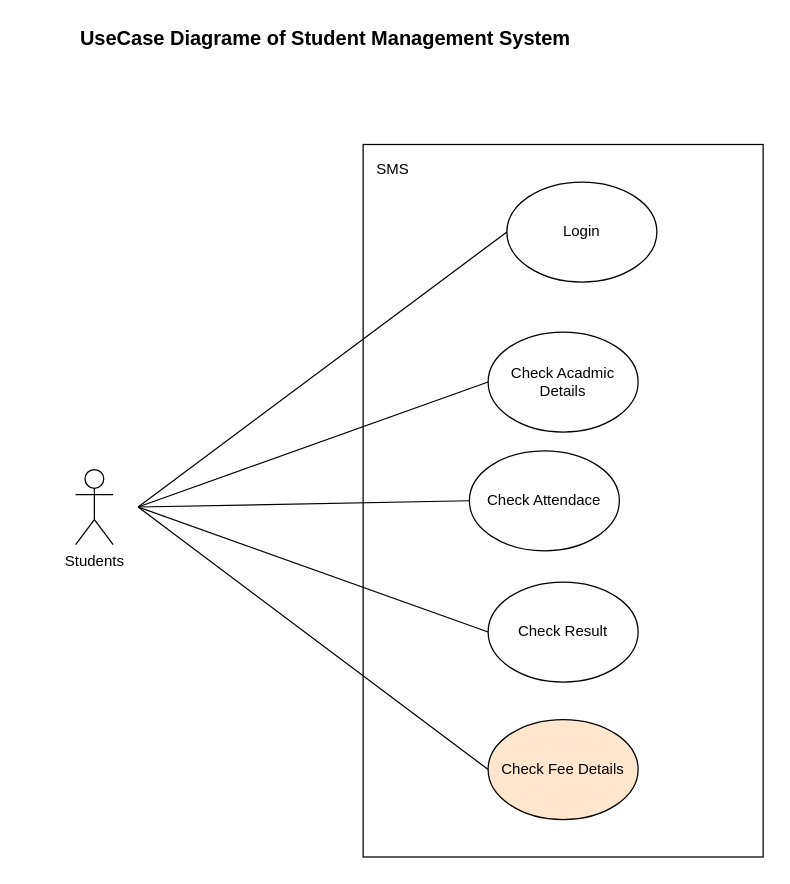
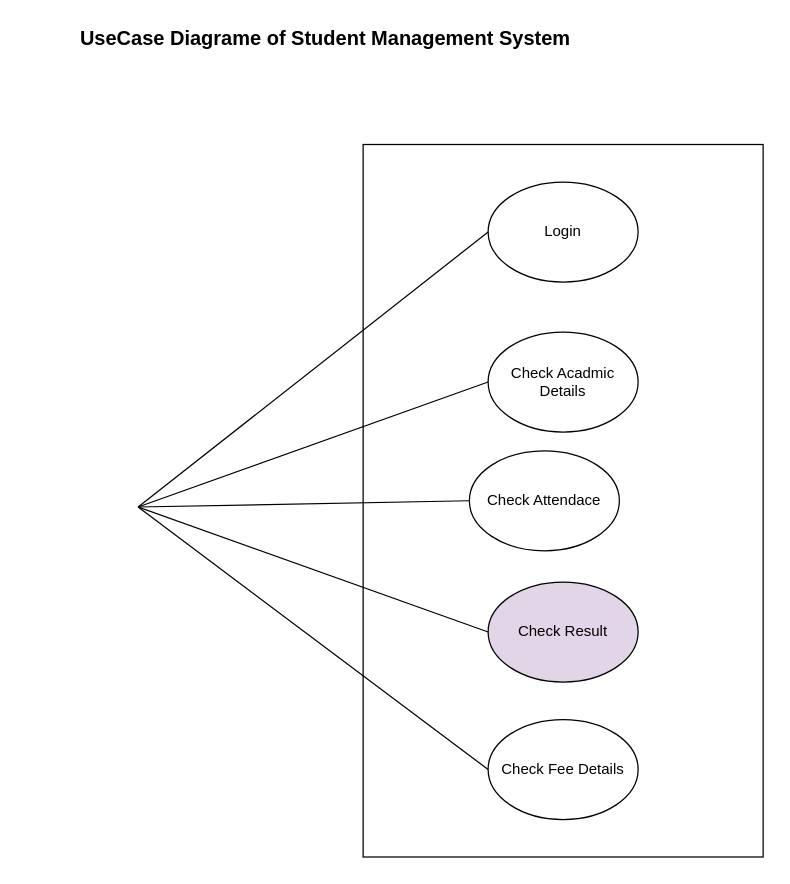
- <mxCell id="14" value="SMS" style="text;html=1;strokeColor=none;fillColor=none;align=center;verticalAlign=middle;whiteSpace=wrap;rounded=0;hachureGap=4;pointerEvents=0;" vertex="1" parent="1"><mxGeometry x="294" y="125" width="40" height="20" as="geometry" /></mxCell>
- <mxCell id="4" value="Login" style="ellipse;whiteSpace=wrap;html=1;hachureGap=4;pointerEvents=0;" vertex="1" parent="1"><mxGeometry x="405" y="145" width="120" height="80" as="geometry" /></mxCell>
+ <mxCell id="4" value="Login" style="ellipse;whiteSpace=wrap;html=1;hachureGap=4;pointerEvents=0;" vertex="1" parent="1"><mxGeometry x="390" y="145" width="120" height="80" as="geometry" /></mxCell>
- <mxCell id="2" value="Students" style="shape=umlActor;verticalLabelPosition=bottom;verticalAlign=top;html=1;hachureGap=4;pointerEvents=0;" vertex="1" parent="1"><mxGeometry x="60" y="375" width="30" height="60" as="geometry" /></mxCell>
- <mxCell id="7" value="Check Result" style="ellipse;whiteSpace=wrap;html=1;hachureGap=4;pointerEvents=0;" vertex="1" parent="1"><mxGeometry x="390" y="465" width="120" height="80" as="geometry" /></mxCell>
+ <mxCell id="7" value="Check Result" style="ellipse;whiteSpace=wrap;html=1;hachureGap=4;pointerEvents=0;fillColor=#e1d5e7;" vertex="1" parent="1"><mxGeometry x="390" y="465" width="120" height="80" as="geometry" /></mxCell>
- <mxCell id="8" value="Check Fee Details" style="ellipse;whiteSpace=wrap;html=1;hachureGap=4;pointerEvents=0;fillColor=#ffe6cc;" vertex="1" parent="1"><mxGeometry x="390" y="575" width="120" height="80" as="geometry" /></mxCell>
+ <mxCell id="8" value="Check Fee Details" style="ellipse;whiteSpace=wrap;html=1;hachureGap=4;pointerEvents=0;" vertex="1" parent="1"><mxGeometry x="390" y="575" width="120" height="80" as="geometry" /></mxCell>
